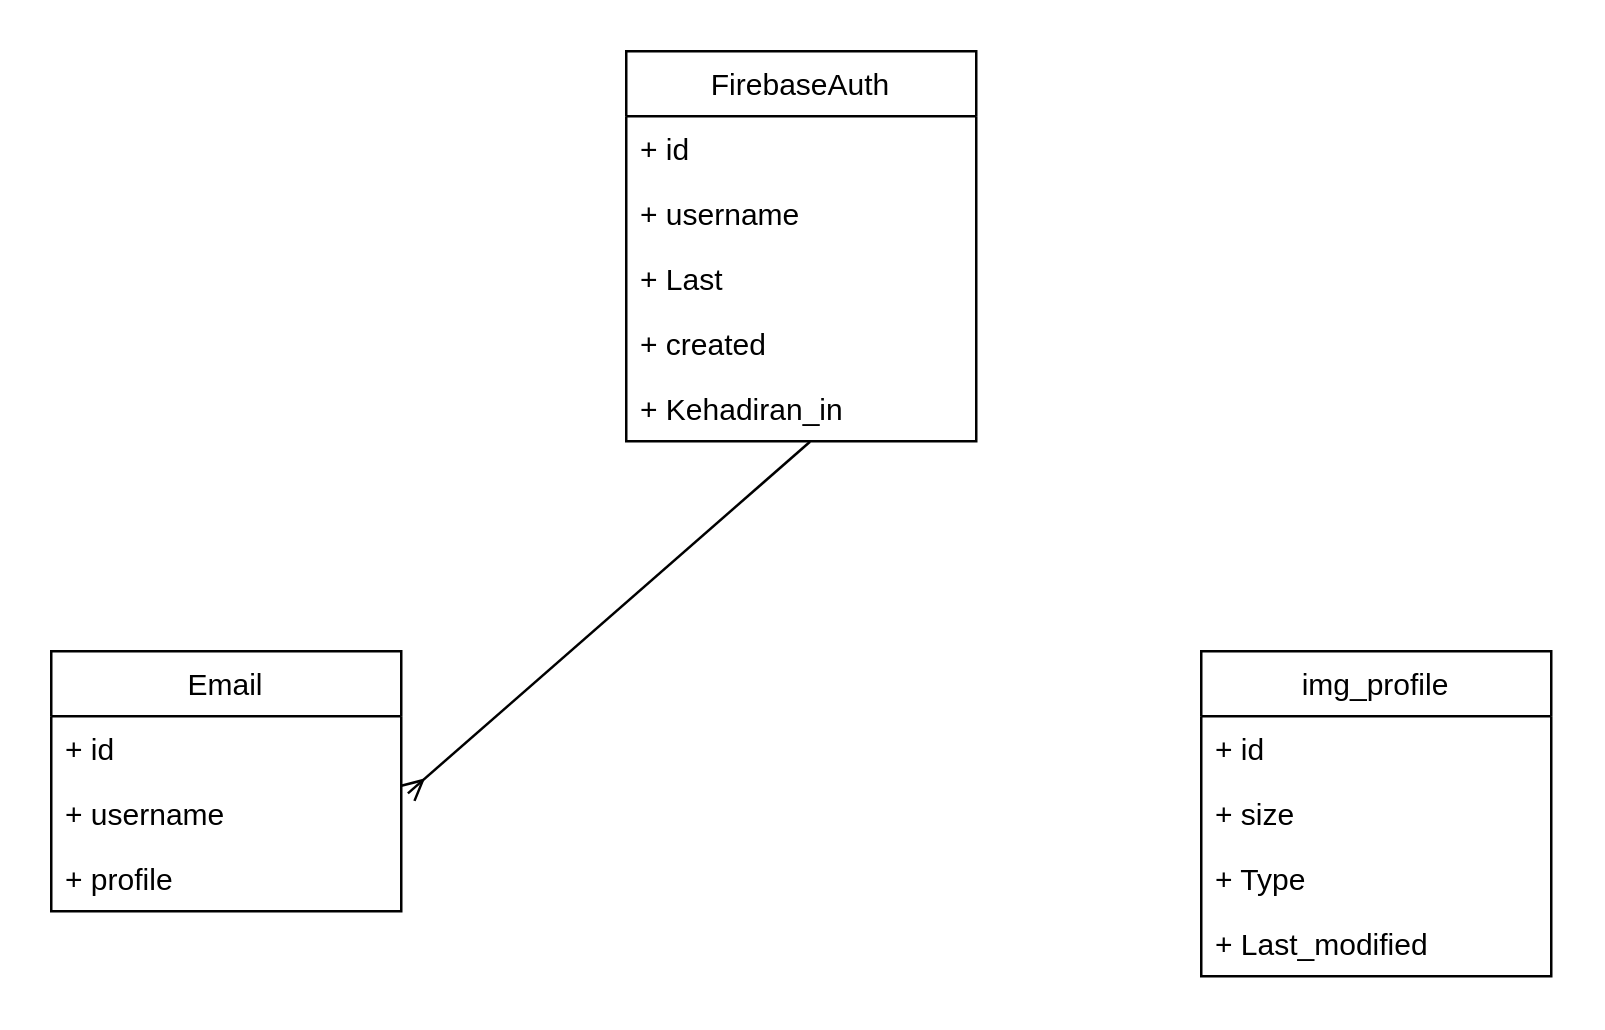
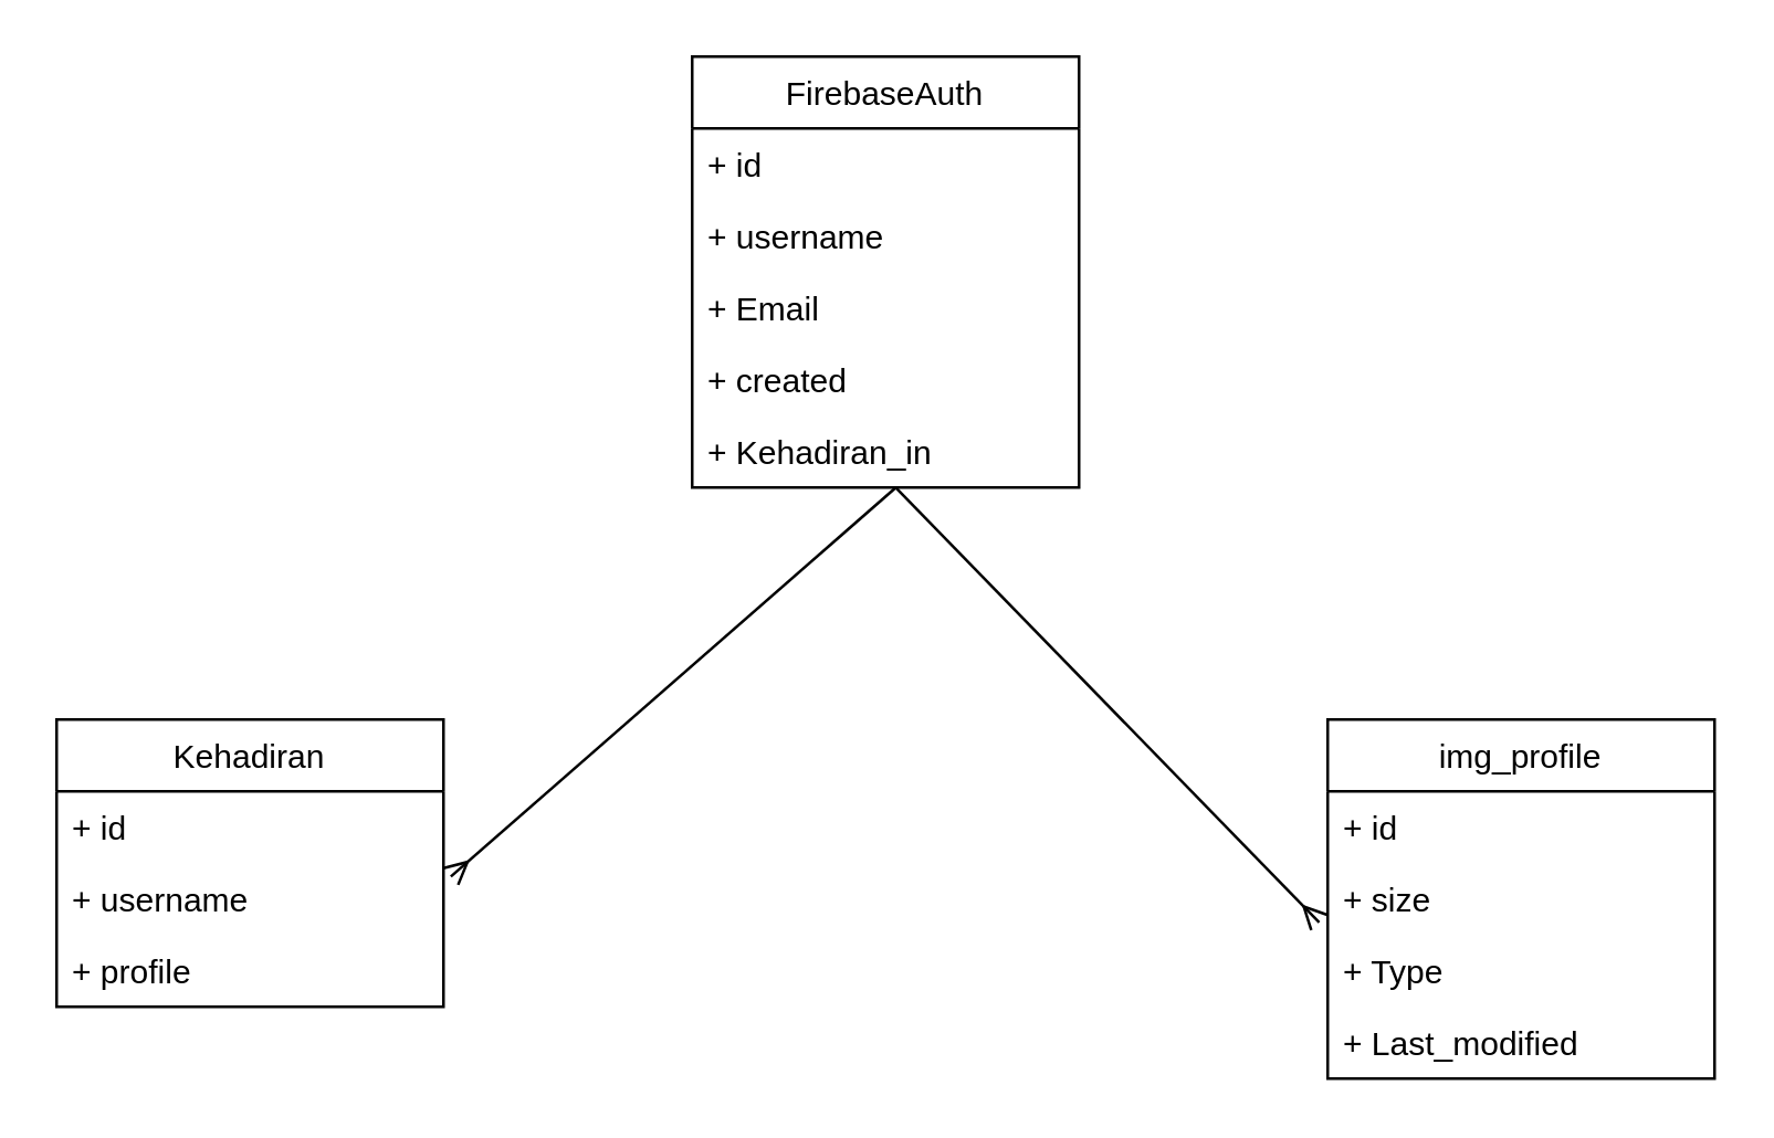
- <mxCell id="5" value="+ Last" style="text;strokeColor=none;fillColor=none;align=left;verticalAlign=top;spacingLeft=4;spacingRight=4;overflow=hidden;rotatable=0;points=[[0,0.5],[1,0.5]];portConstraint=eastwest;" vertex="1" parent="2"><mxGeometry y="78" width="140" height="26" as="geometry" /></mxCell>
+ <mxCell id="5" value="+ Email" style="text;strokeColor=none;fillColor=none;align=left;verticalAlign=top;spacingLeft=4;spacingRight=4;overflow=hidden;rotatable=0;points=[[0,0.5],[1,0.5]];portConstraint=eastwest;" vertex="1" parent="2"><mxGeometry y="78" width="140" height="26" as="geometry" /></mxCell>
+ <mxCell id="18" value="" style="endArrow=ERmany;html=1;rounded=0;entryX=-0.022;entryY=0.826;entryDx=0;entryDy=0;entryPerimeter=0;exitX=0.527;exitY=1.006;exitDx=0;exitDy=0;exitPerimeter=0;endFill=0;" edge="1" parent="1" source="7" target="14"><mxGeometry width="50" height="50" relative="1" as="geometry"><mxPoint x="330" y="180" as="sourcePoint" /><mxPoint x="370" y="220" as="targetPoint" /></mxGeometry></mxCell>
- <mxCell id="8" value="Email" style="swimlane;fontStyle=0;childLayout=stackLayout;horizontal=1;startSize=26;fillColor=none;horizontalStack=0;resizeParent=1;resizeParentMax=0;resizeLast=0;collapsible=1;marginBottom=0;" vertex="1" parent="1"><mxGeometry x="20" y="260" width="140" height="104" as="geometry" /></mxCell>
+ <mxCell id="8" value="Kehadiran" style="swimlane;fontStyle=0;childLayout=stackLayout;horizontal=1;startSize=26;fillColor=none;horizontalStack=0;resizeParent=1;resizeParentMax=0;resizeLast=0;collapsible=1;marginBottom=0;" vertex="1" parent="1"><mxGeometry x="20" y="260" width="140" height="104" as="geometry" /></mxCell>
